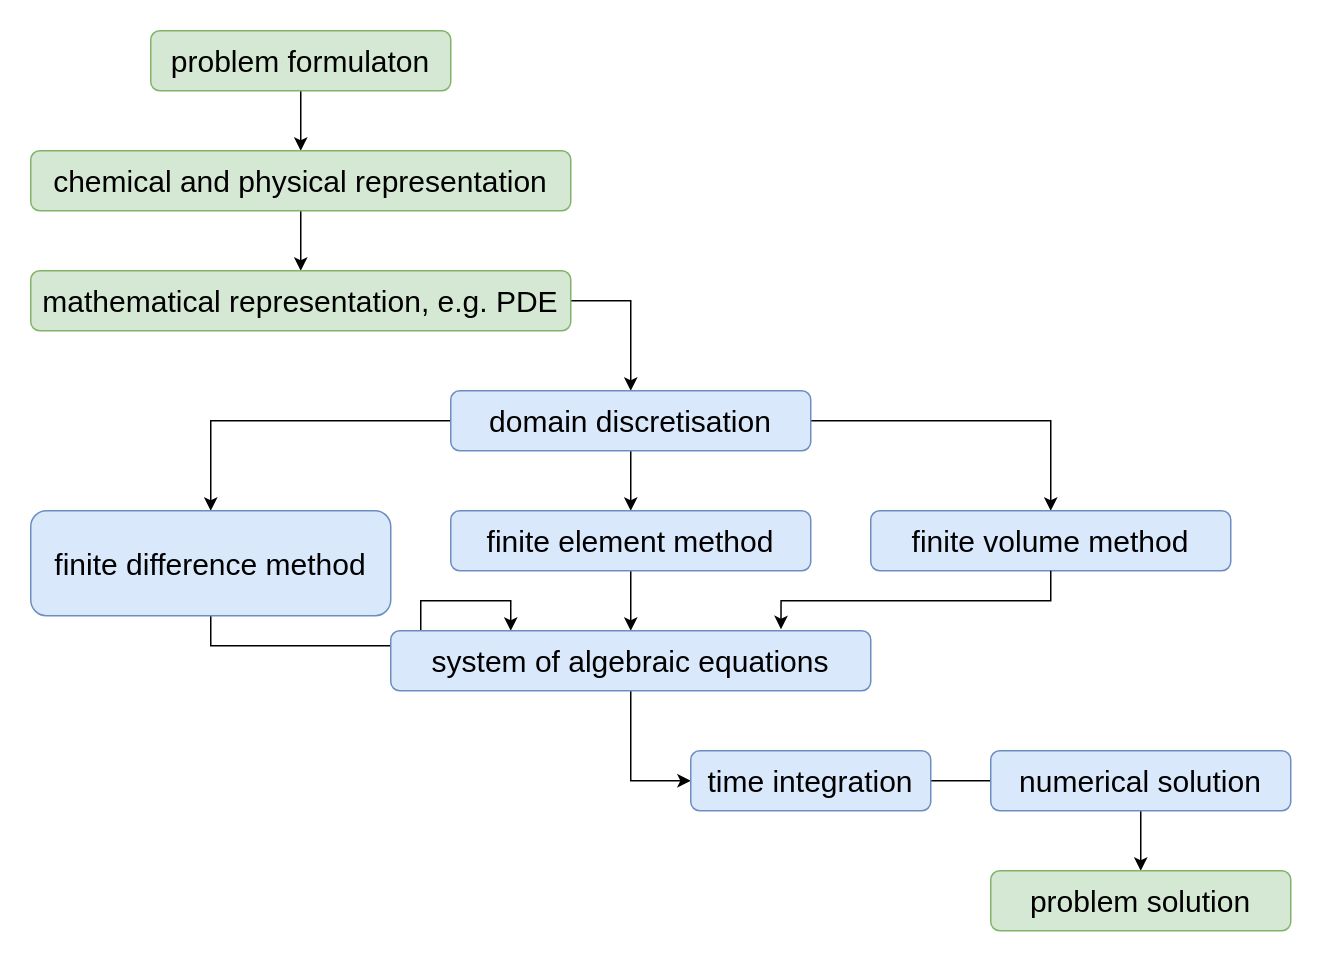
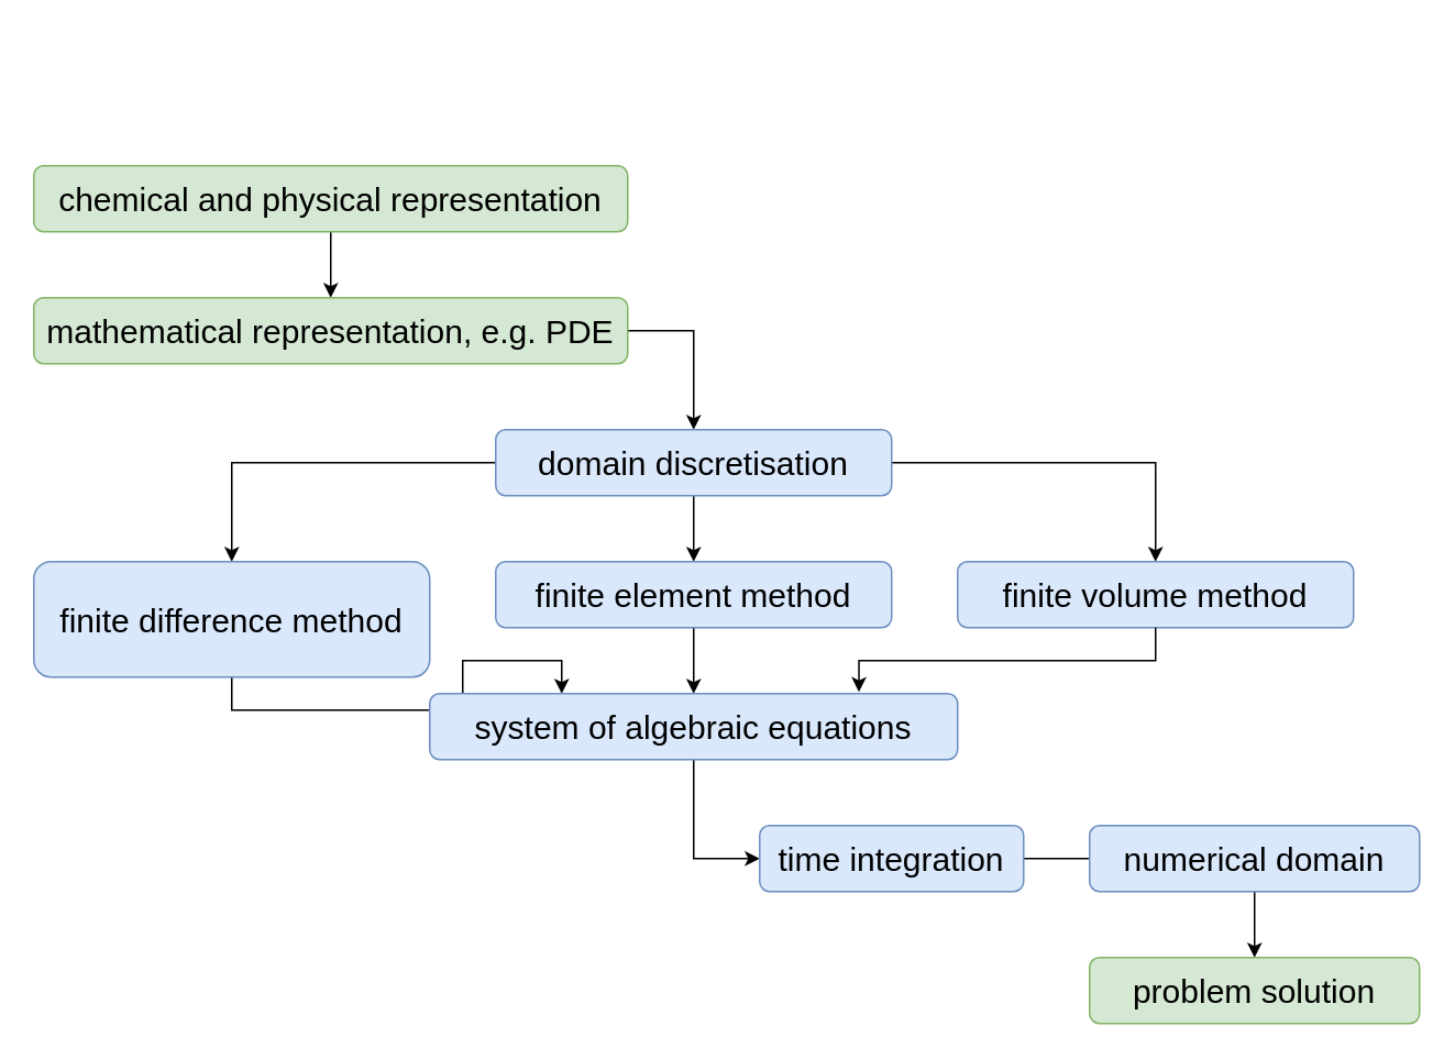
- <mxCell id="3" value="problem formulaton" style="rounded=1;whiteSpace=wrap;html=1;fillColor=#d5e8d4;strokeColor=#82b366;fontSize=20;" vertex="1" parent="1"><mxGeometry x="100" y="20" width="200" height="40" as="geometry" /></mxCell>
- <mxCell id="2" value="" style="edgeStyle=orthogonalEdgeStyle;rounded=0;orthogonalLoop=1;jettySize=auto;html=1;fillColor=#d5e8d4;fontSize=20;" edge="1" parent="1" source="3" target="5"><mxGeometry relative="1" as="geometry" /></mxCell>
- <mxCell id="21" value="numerical solution" style="rounded=1;whiteSpace=wrap;html=1;fillColor=#dae8fc;strokeColor=#6c8ebf;fontSize=20;" vertex="1" parent="1"><mxGeometry x="660" y="500" width="200" height="40" as="geometry" /></mxCell>
+ <mxCell id="21" value="numerical domain" style="rounded=1;whiteSpace=wrap;html=1;fillColor=#dae8fc;strokeColor=#6c8ebf;fontSize=20;" vertex="1" parent="1"><mxGeometry x="660" y="500" width="200" height="40" as="geometry" /></mxCell>
